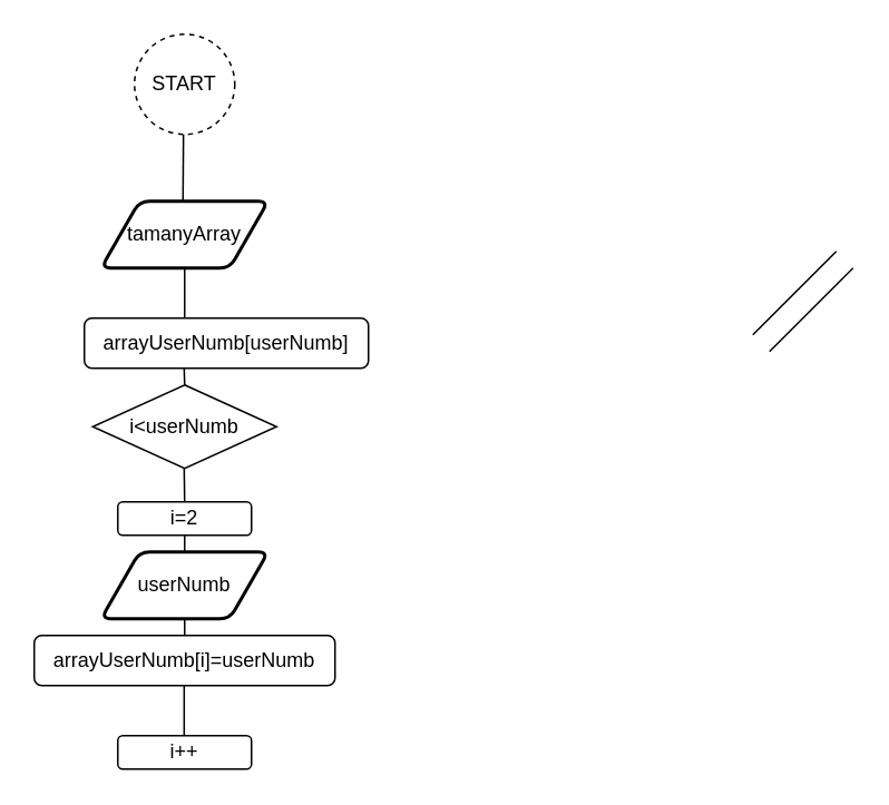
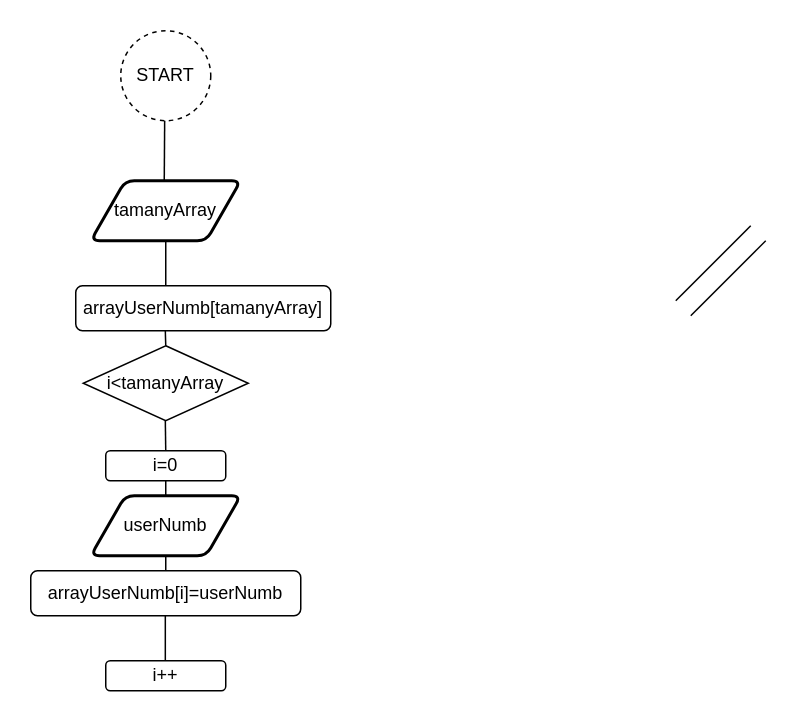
- <mxCell id="15" value="arrayUserNumb[userNumb]" style="rounded=1;whiteSpace=wrap;html=1;" vertex="1" parent="1"><mxGeometry x="50" y="190" width="170" height="30" as="geometry" /></mxCell>
+ <mxCell id="15" value="arrayUserNumb[tamanyArray]" style="rounded=1;whiteSpace=wrap;html=1;" vertex="1" parent="1"><mxGeometry x="50" y="190" width="170" height="30" as="geometry" /></mxCell>
- <mxCell id="18" value="i&amp;lt;userNumb" style="rhombus;whiteSpace=wrap;html=1;" vertex="1" parent="1"><mxGeometry x="55" y="230" width="110" height="50" as="geometry" /></mxCell>
+ <mxCell id="18" value="i&amp;lt;tamanyArray" style="rhombus;whiteSpace=wrap;html=1;" vertex="1" parent="1"><mxGeometry x="55" y="230" width="110" height="50" as="geometry" /></mxCell>
- <mxCell id="11" value="i=2" style="rounded=1;whiteSpace=wrap;html=1;" vertex="1" parent="1"><mxGeometry x="70" y="300" width="80" height="20" as="geometry" /></mxCell>
+ <mxCell id="11" value="i=0" style="rounded=1;whiteSpace=wrap;html=1;" vertex="1" parent="1"><mxGeometry x="70" y="300" width="80" height="20" as="geometry" /></mxCell>
